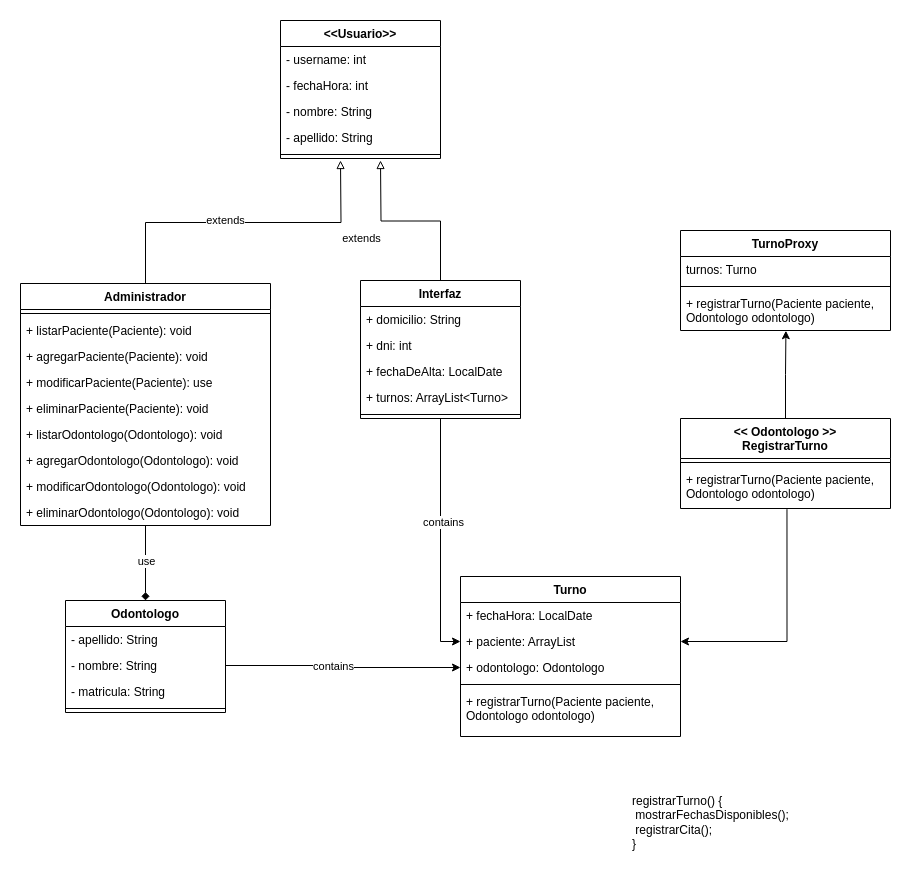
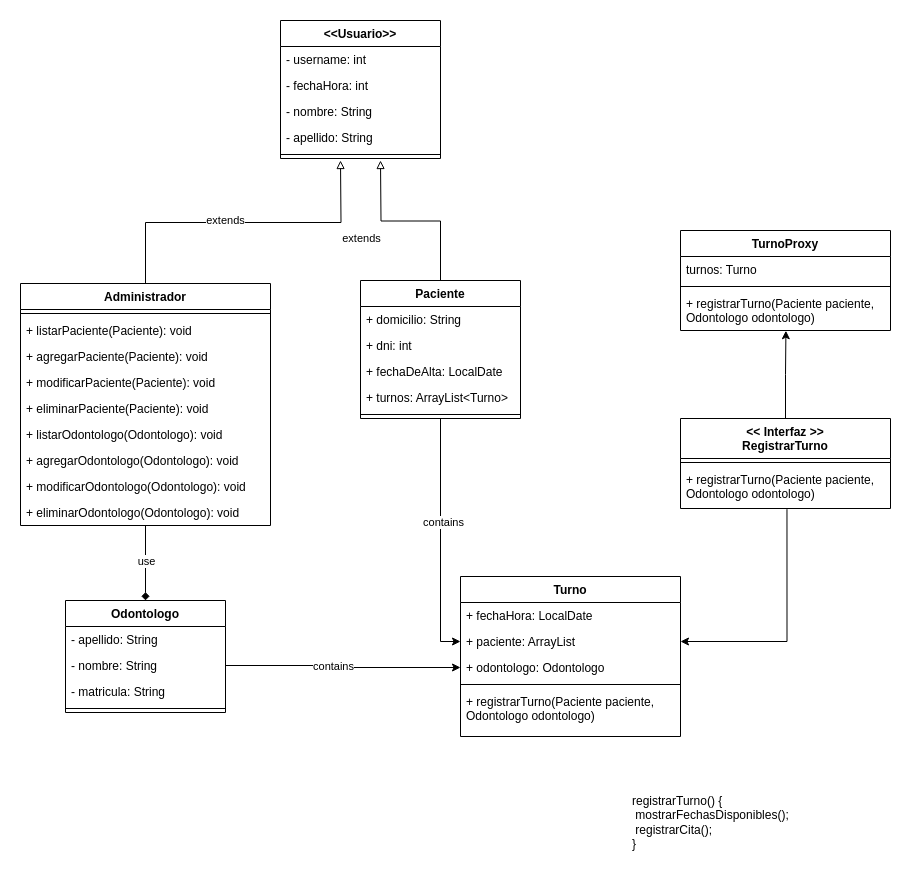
- <mxCell id="11" value="Interfaz" style="swimlane;fontStyle=1;align=center;verticalAlign=top;childLayout=stackLayout;horizontal=1;startSize=26;horizontalStack=0;resizeParent=1;resizeParentMax=0;resizeLast=0;collapsible=1;marginBottom=0;whiteSpace=wrap;html=1;" parent="1" vertex="1"><mxGeometry x="360" y="280" width="160" height="138" as="geometry" /></mxCell>
+ <mxCell id="11" value="Paciente" style="swimlane;fontStyle=1;align=center;verticalAlign=top;childLayout=stackLayout;horizontal=1;startSize=26;horizontalStack=0;resizeParent=1;resizeParentMax=0;resizeLast=0;collapsible=1;marginBottom=0;whiteSpace=wrap;html=1;" parent="1" vertex="1"><mxGeometry x="360" y="280" width="160" height="138" as="geometry" /></mxCell>
- <mxCell id="37" value="+ modificarPaciente(Paciente): use" style="text;strokeColor=none;fillColor=none;align=left;verticalAlign=top;spacingLeft=4;spacingRight=4;overflow=hidden;rotatable=0;points=[[0,0.5],[1,0.5]];portConstraint=eastwest;whiteSpace=wrap;html=1;" parent="33" vertex="1"><mxGeometry y="86" width="250" height="26" as="geometry" /></mxCell>
+ <mxCell id="37" value="+ modificarPaciente(Paciente): void" style="text;strokeColor=none;fillColor=none;align=left;verticalAlign=top;spacingLeft=4;spacingRight=4;overflow=hidden;rotatable=0;points=[[0,0.5],[1,0.5]];portConstraint=eastwest;whiteSpace=wrap;html=1;" parent="33" vertex="1"><mxGeometry y="86" width="250" height="26" as="geometry" /></mxCell>
- <mxCell id="52" value="&amp;lt;&amp;lt; Odontologo &amp;gt;&amp;gt;&lt;br&gt;RegistrarTurno" style="swimlane;fontStyle=1;align=center;verticalAlign=top;childLayout=stackLayout;horizontal=1;startSize=40;horizontalStack=0;resizeParent=1;resizeParentMax=0;resizeLast=0;collapsible=1;marginBottom=0;whiteSpace=wrap;html=1;" vertex="1" parent="1"><mxGeometry x="680" y="418" width="210" height="90" as="geometry" /></mxCell>
+ <mxCell id="52" value="&amp;lt;&amp;lt; Interfaz &amp;gt;&amp;gt;&lt;br&gt;RegistrarTurno" style="swimlane;fontStyle=1;align=center;verticalAlign=top;childLayout=stackLayout;horizontal=1;startSize=40;horizontalStack=0;resizeParent=1;resizeParentMax=0;resizeLast=0;collapsible=1;marginBottom=0;whiteSpace=wrap;html=1;" vertex="1" parent="1"><mxGeometry x="680" y="418" width="210" height="90" as="geometry" /></mxCell>
